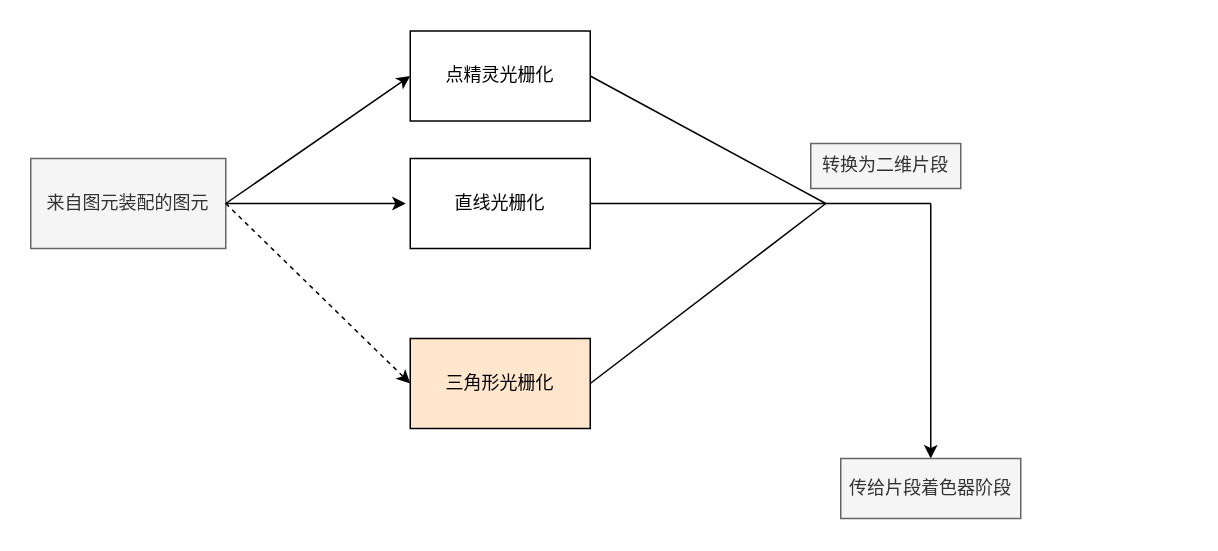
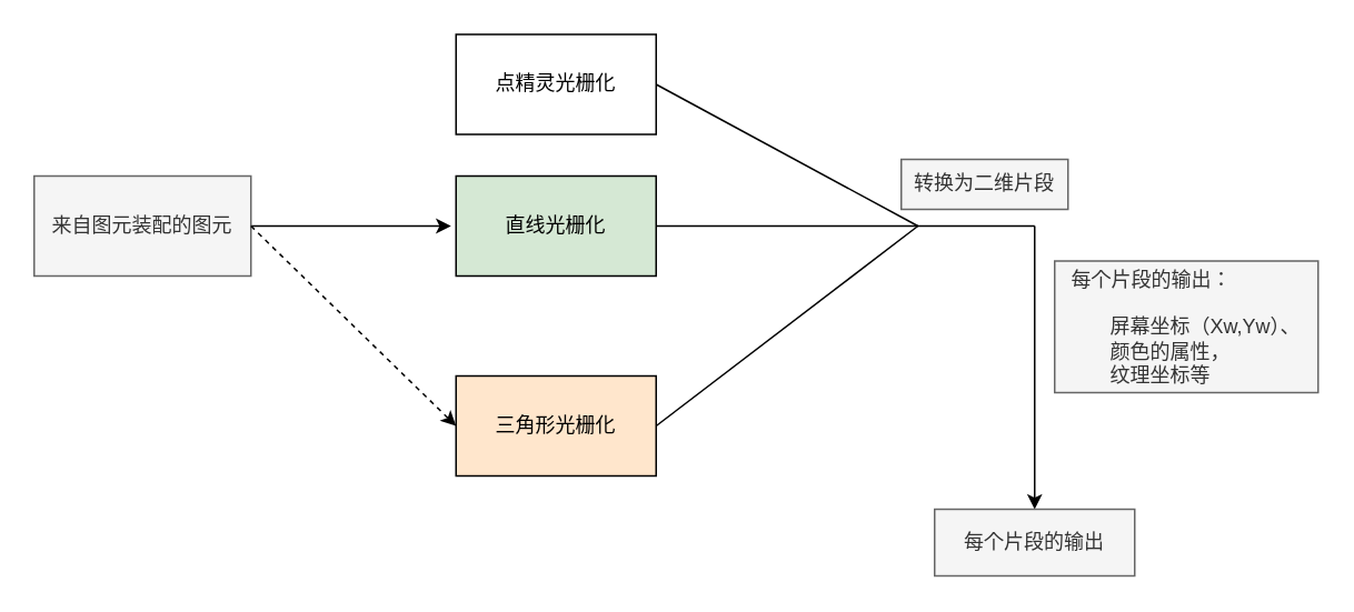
- <mxCell id="7" value="" style="endArrow=classic;html=1;exitX=1;exitY=0.5;exitDx=0;exitDy=0;entryX=0;entryY=0.5;entryDx=0;entryDy=0;" edge="1" parent="1" source="6" target="3"><mxGeometry width="50" height="50" relative="1" as="geometry"><mxPoint x="20" y="355" as="sourcePoint" /><mxPoint x="70" y="305" as="targetPoint" /></mxGeometry></mxCell>
- <mxCell id="2" value="直线光栅化" style="rounded=0;whiteSpace=wrap;html=1;" vertex="1" parent="1"><mxGeometry x="273" y="105" width="120" height="60" as="geometry" /></mxCell>
+ <mxCell id="2" value="直线光栅化" style="rounded=0;whiteSpace=wrap;html=1;fillColor=#d5e8d4;" vertex="1" parent="1"><mxGeometry x="273" y="105" width="120" height="60" as="geometry" /></mxCell>
+ <mxCell id="13" value="&lt;div style=&quot;text-align: left&quot;&gt;&lt;span&gt;每个片段的输出：&lt;/span&gt;&lt;/div&gt;&lt;div style=&quot;text-align: left&quot;&gt;&lt;span&gt;&lt;br&gt;&lt;/span&gt;&lt;/div&gt;&lt;div style=&quot;text-align: left&quot;&gt;&lt;span&gt;&amp;nbsp; &amp;nbsp; &amp;nbsp; &amp;nbsp;屏幕坐标（Xw,Yw）、&lt;/span&gt;&lt;/div&gt;&lt;div style=&quot;text-align: left&quot;&gt;&lt;span&gt;&amp;nbsp; &amp;nbsp; &amp;nbsp; &amp;nbsp;颜色的属性，&lt;/span&gt;&lt;/div&gt;&lt;div style=&quot;text-align: left&quot;&gt;&lt;span&gt;&amp;nbsp; &amp;nbsp; &amp;nbsp; &amp;nbsp;纹理坐标等&lt;/span&gt;&lt;/div&gt;" style="text;html=1;align=center;verticalAlign=middle;whiteSpace=wrap;rounded=0;fillColor=#f5f5f5;strokeColor=#666666;fontColor=#333333;" vertex="1" parent="1"><mxGeometry x="632" y="156" width="158" height="79" as="geometry" /></mxCell>
- <mxCell id="15" value="传给片段着色器阶段" style="text;html=1;strokeColor=#666666;fillColor=#f5f5f5;align=center;verticalAlign=middle;whiteSpace=wrap;rounded=0;fontColor=#333333;" vertex="1" parent="1"><mxGeometry x="560" y="305" width="120" height="40" as="geometry" /></mxCell>
+ <mxCell id="15" value="每个片段的输出" style="text;html=1;strokeColor=#666666;fillColor=#f5f5f5;align=center;verticalAlign=middle;whiteSpace=wrap;rounded=0;fontColor=#333333;" vertex="1" parent="1"><mxGeometry x="560" y="305" width="120" height="40" as="geometry" /></mxCell>
